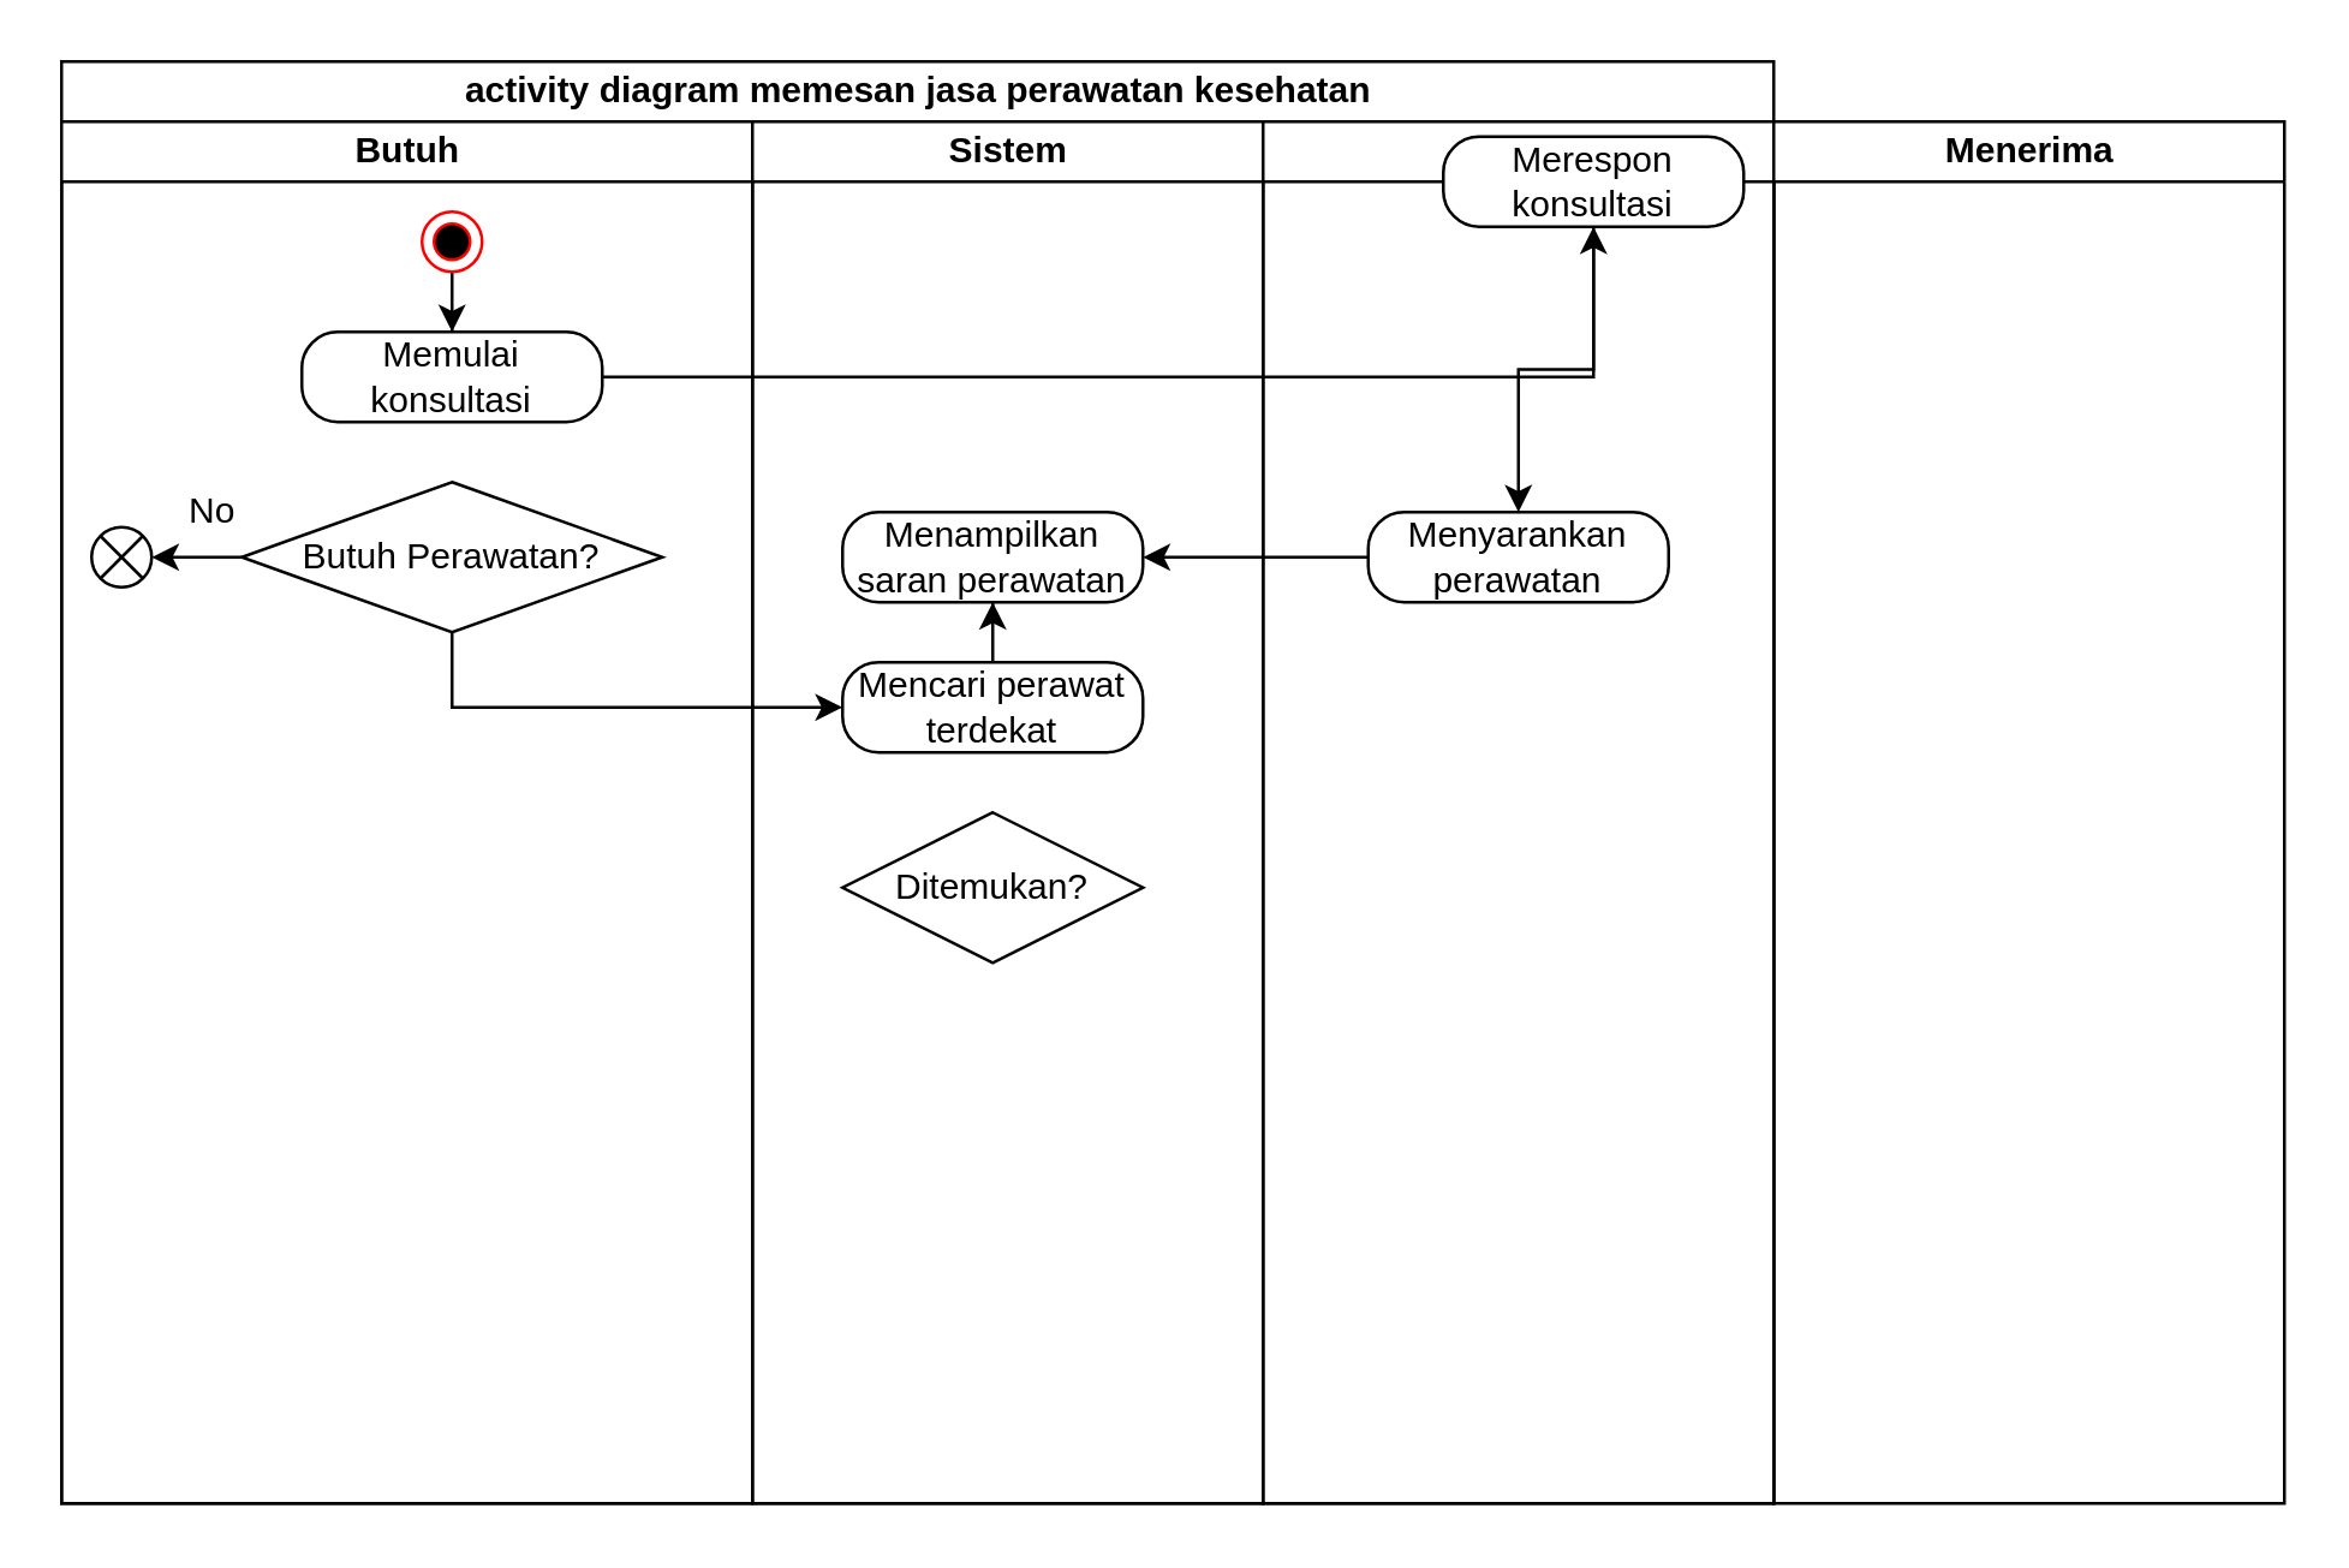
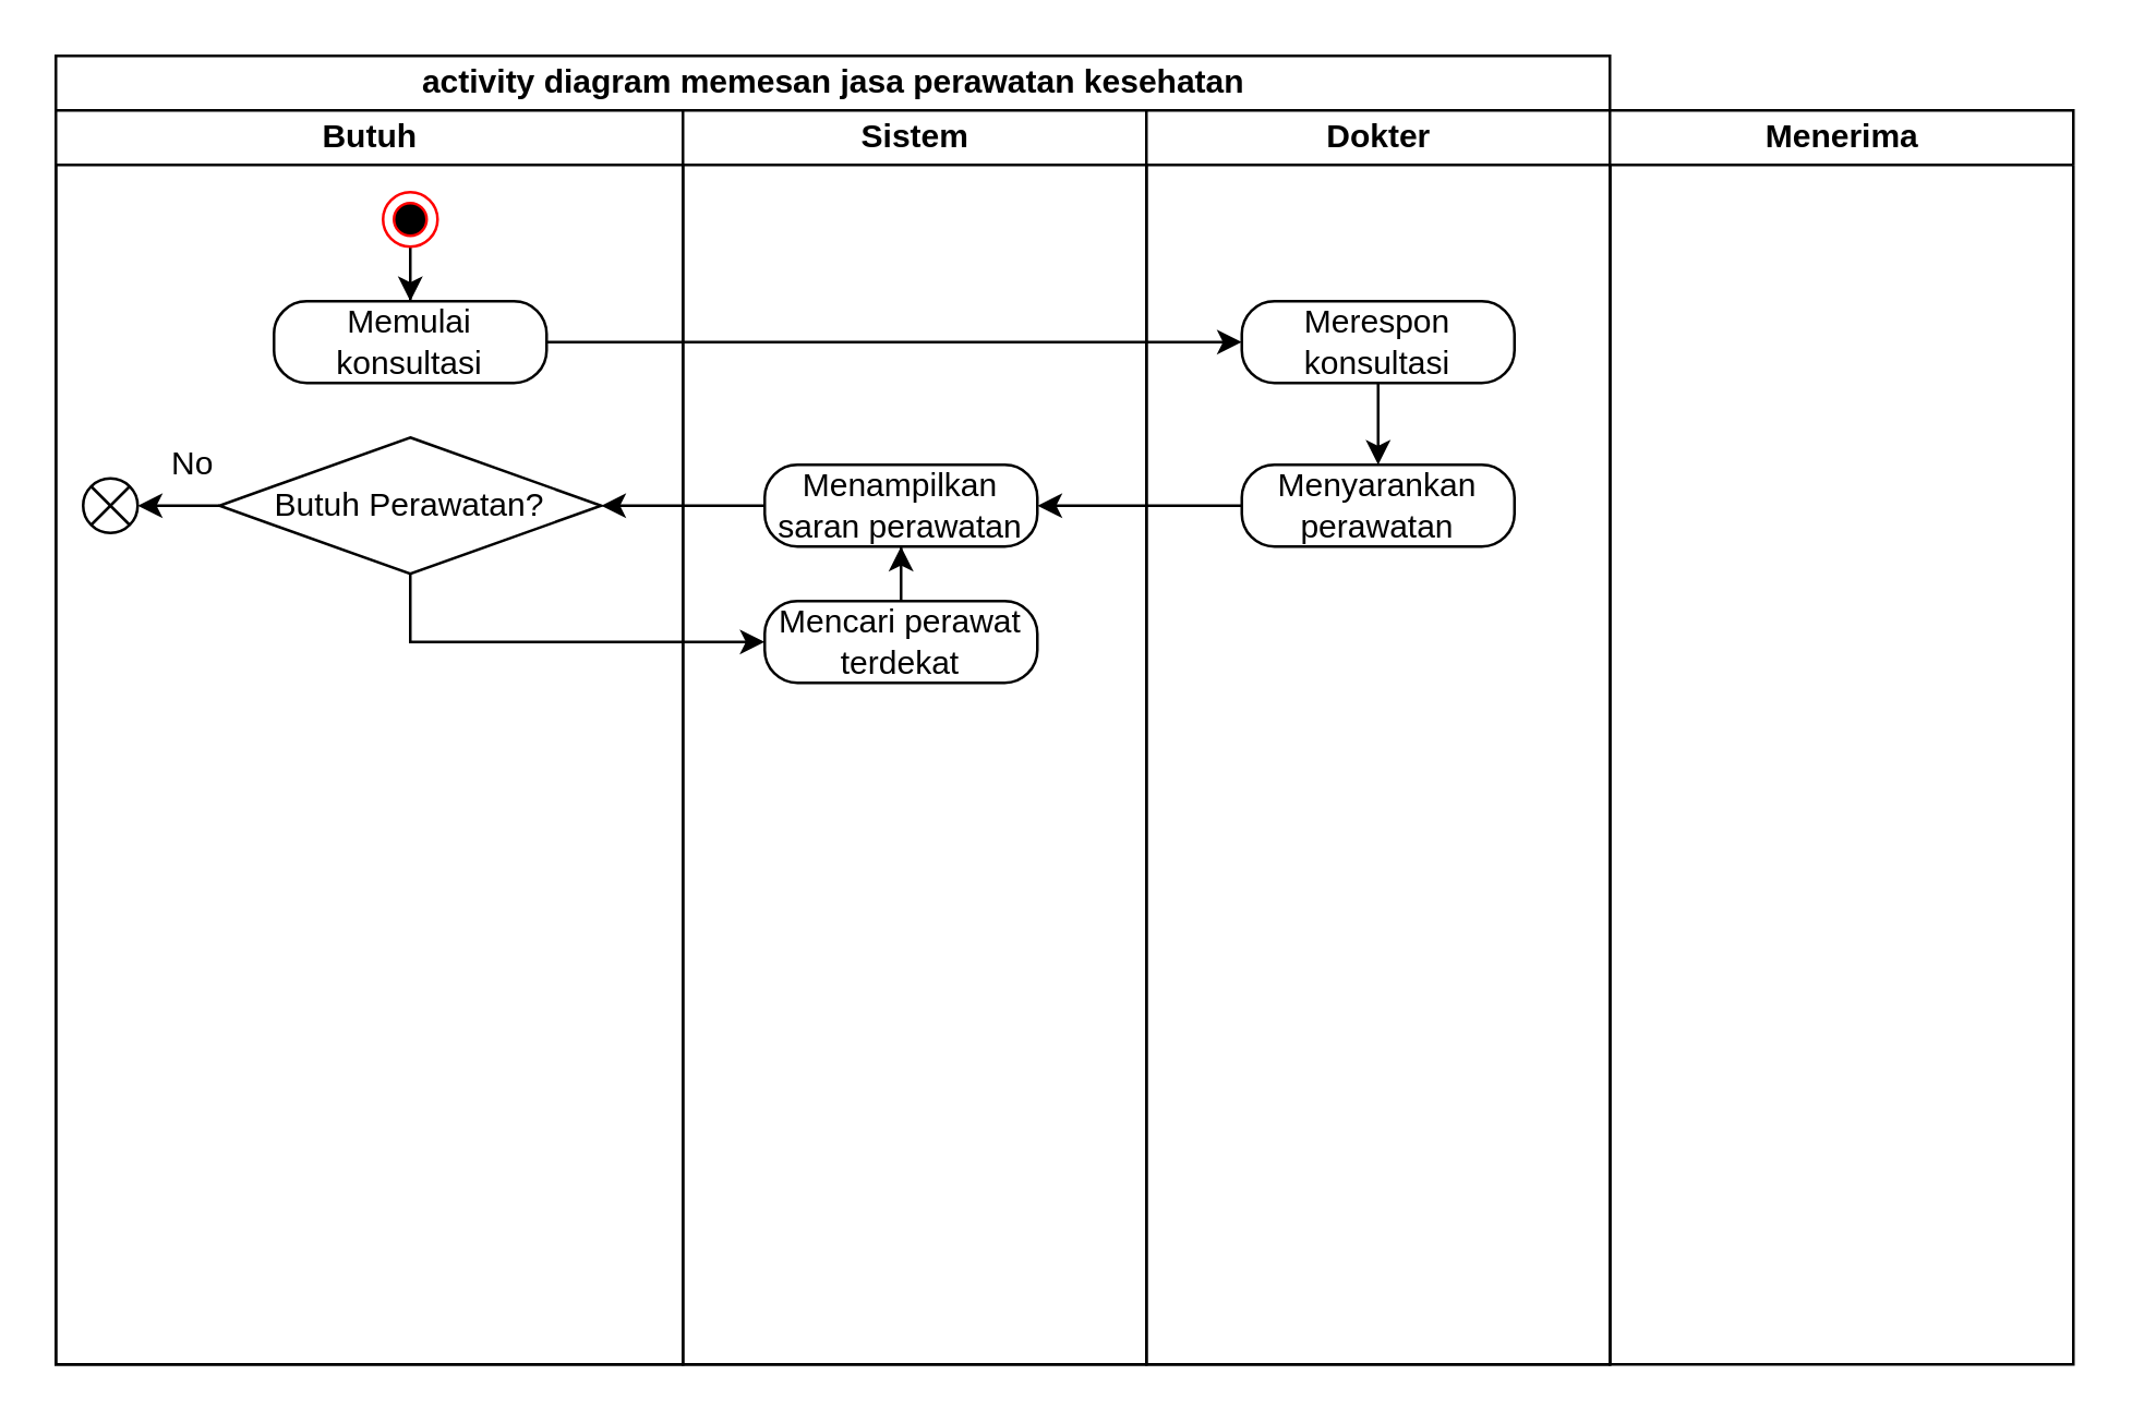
- <mxCell id="18" value="Merespon konsultasi" style="rounded=1;whiteSpace=wrap;html=1;arcSize=40;fontColor=#000000;fillColor=default;strokeColor=default;" vertex="1" parent="16"><mxGeometry x="60" y="5" width="100" height="30" as="geometry" /></mxCell>
+ <mxCell id="18" value="Merespon konsultasi" style="rounded=1;whiteSpace=wrap;html=1;arcSize=40;fontColor=#000000;fillColor=default;strokeColor=default;" vertex="1" parent="16"><mxGeometry x="35" y="70" width="100" height="30" as="geometry" /></mxCell>
+ <mxCell id="21" style="edgeStyle=orthogonalEdgeStyle;rounded=0;orthogonalLoop=1;jettySize=auto;html=1;entryX=1;entryY=0.5;entryDx=0;entryDy=0;strokeColor=default;" edge="1" parent="2" source="12" target="8"><mxGeometry relative="1" as="geometry" /></mxCell>
- <mxCell id="15" value="Ditemukan?" style="rhombus;whiteSpace=wrap;html=1;fillColor=default;strokeColor=default;" vertex="1" parent="11"><mxGeometry x="30" y="230" width="100" height="50" as="geometry" /></mxCell>
